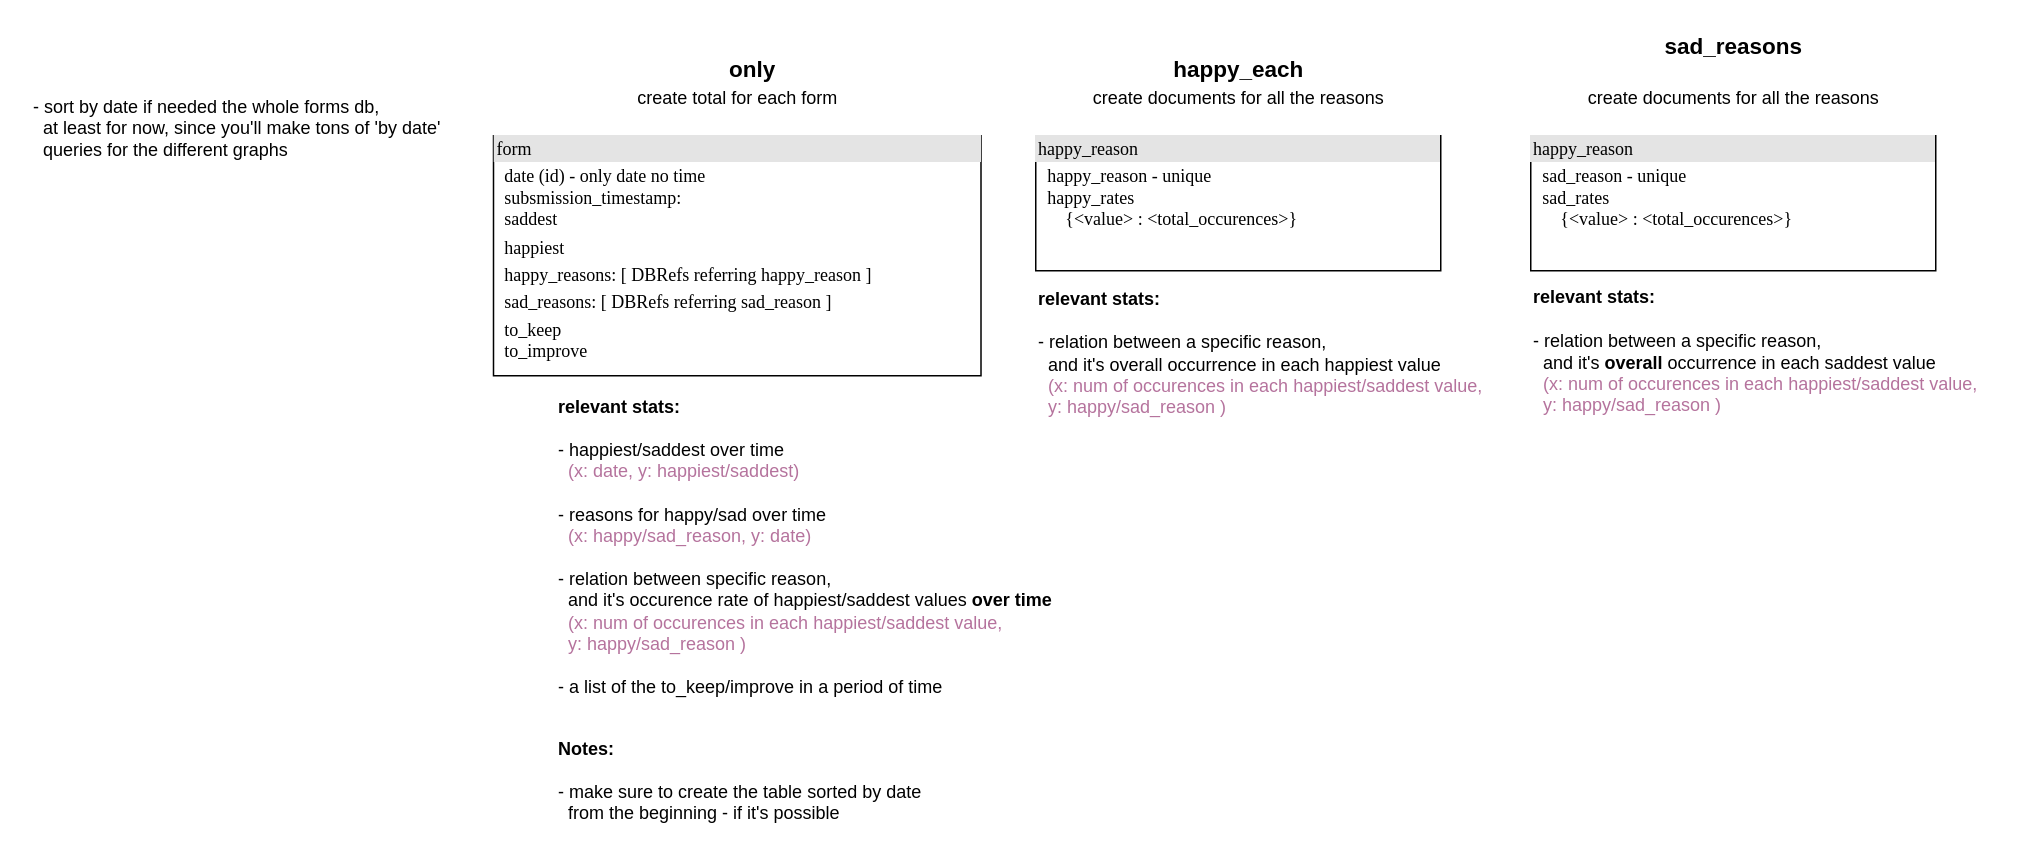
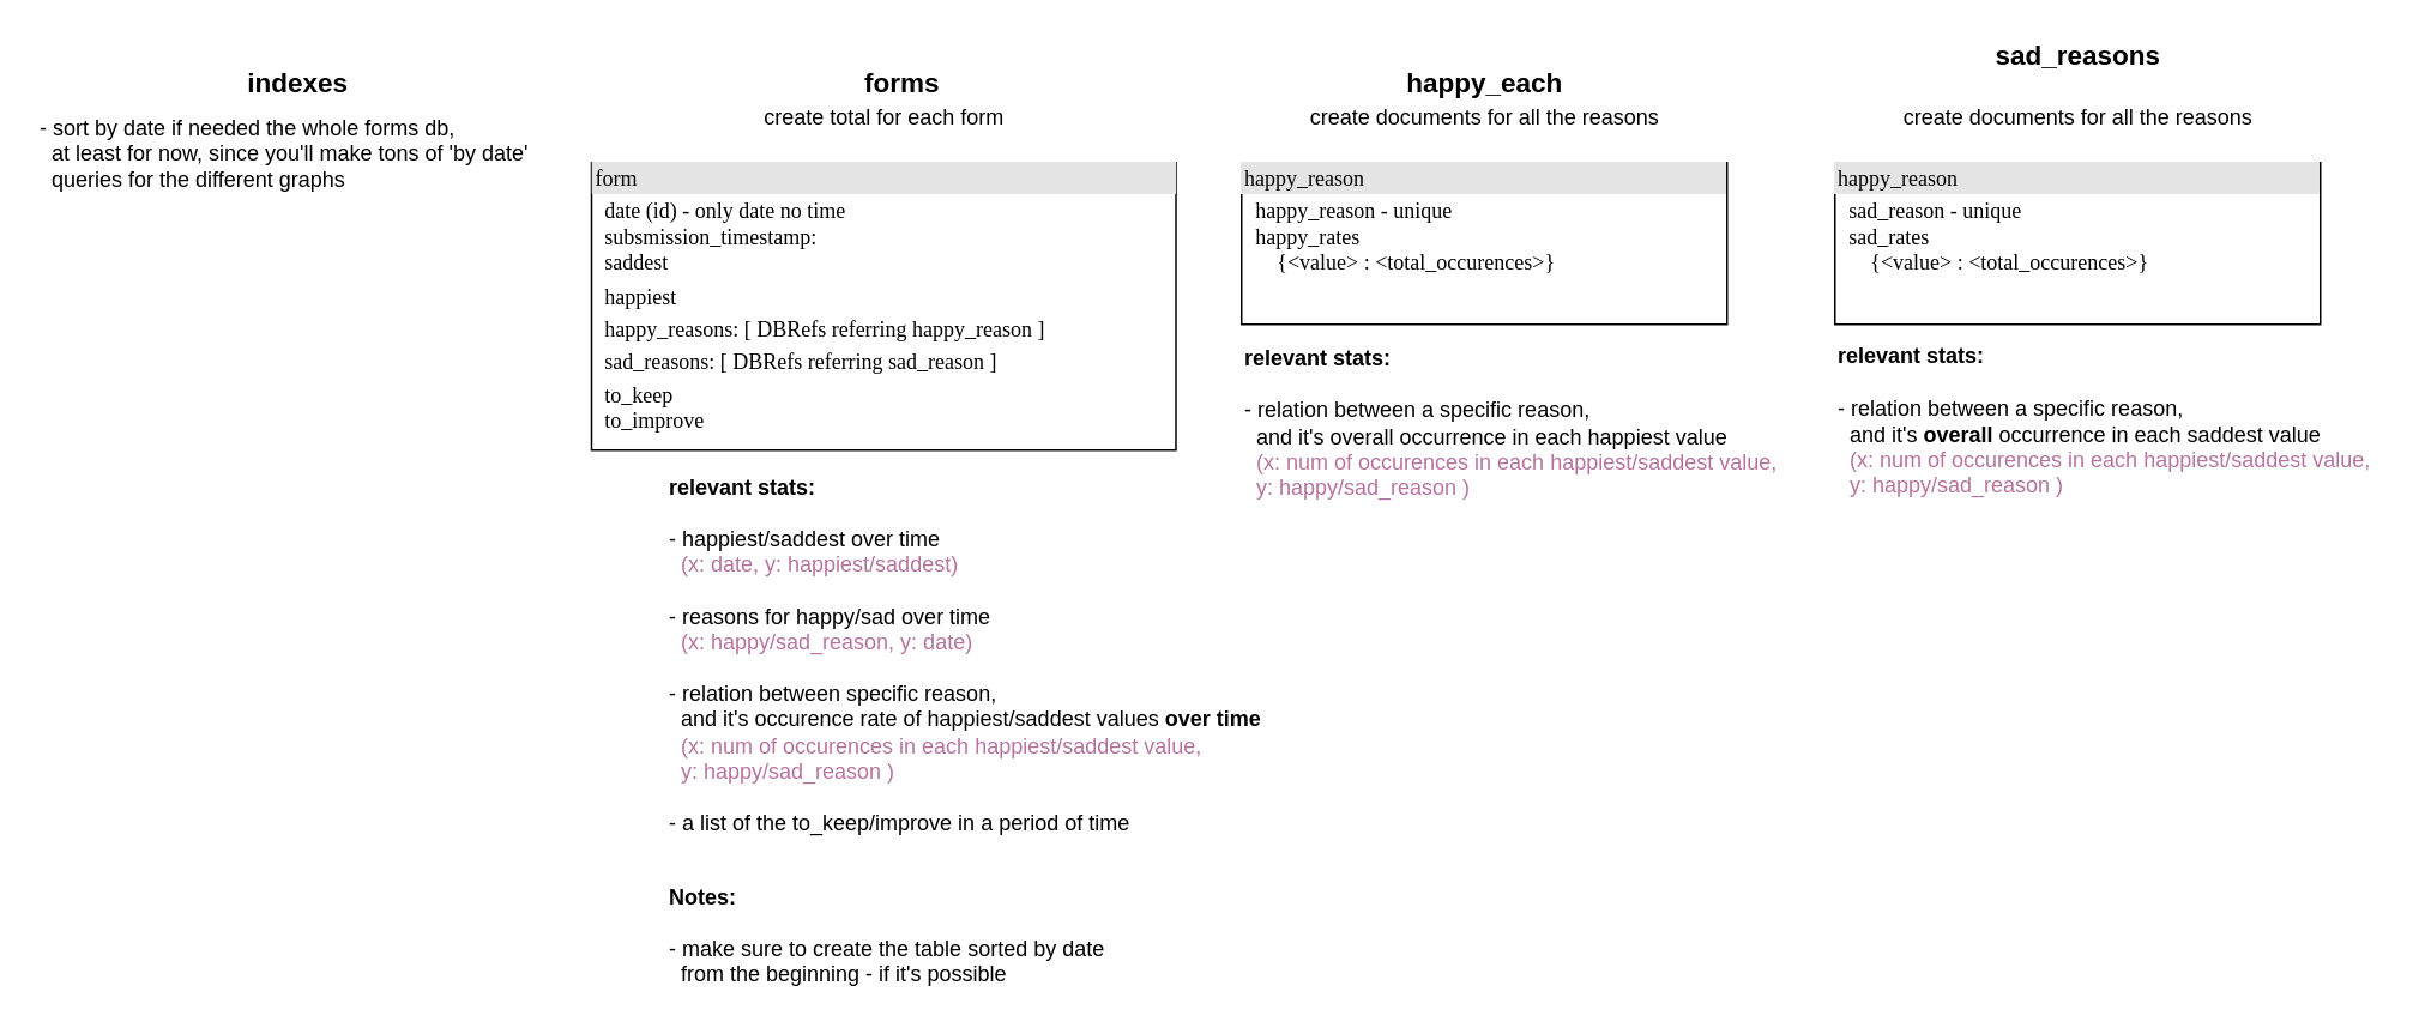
+ <mxCell id="14" value="&lt;b&gt;&lt;font style=&quot;font-size: 15px&quot;&gt;indexes&lt;/font&gt;&lt;/b&gt;" style="text;html=1;align=center;verticalAlign=middle;resizable=0;points=[];autosize=1;" vertex="1" parent="1"><mxGeometry x="130" y="35" width="70" height="20" as="geometry" /></mxCell>
- <mxCell id="4" value="&lt;b&gt;&lt;font style=&quot;font-size: 15px&quot;&gt;only&lt;/font&gt;&lt;/b&gt;" style="text;html=1;align=center;verticalAlign=middle;resizable=0;points=[];autosize=1;" vertex="1" parent="1"><mxGeometry x="471" y="35" width="60" height="20" as="geometry" /></mxCell>
+ <mxCell id="4" value="&lt;b&gt;&lt;font style=&quot;font-size: 15px&quot;&gt;forms&lt;/font&gt;&lt;/b&gt;" style="text;html=1;align=center;verticalAlign=middle;resizable=0;points=[];autosize=1;" vertex="1" parent="1"><mxGeometry x="471" y="35" width="60" height="20" as="geometry" /></mxCell>
